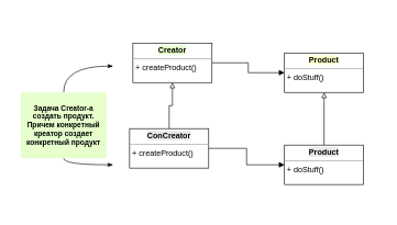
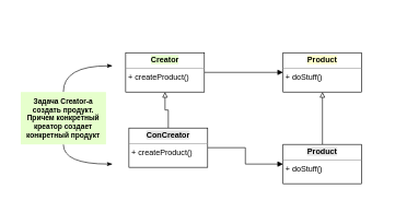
- <mxCell id="4" value="&lt;p style=&quot;margin:0px;margin-top:4px;text-align:center;&quot;&gt;&lt;b style=&quot;background-color: rgb(230, 255, 204);&quot;&gt;Creator&lt;/b&gt;&lt;/p&gt;&lt;hr size=&quot;1&quot;&gt;&lt;p style=&quot;margin:0px;margin-left:4px;&quot;&gt;+ createProduct()&lt;/p&gt;" style="verticalAlign=top;align=left;overflow=fill;fontSize=12;fontFamily=Helvetica;html=1;" parent="1" vertex="1"><mxGeometry x="201" y="65" width="120" height="60" as="geometry" /></mxCell>
+ <mxCell id="4" value="&lt;p style=&quot;margin:0px;margin-top:4px;text-align:center;&quot;&gt;&lt;b style=&quot;background-color: rgb(230, 255, 204);&quot;&gt;Creator&lt;/b&gt;&lt;/p&gt;&lt;hr size=&quot;1&quot;&gt;&lt;p style=&quot;margin:0px;margin-left:4px;&quot;&gt;+ createProduct()&lt;/p&gt;" style="verticalAlign=top;align=left;overflow=fill;fontSize=12;fontFamily=Helvetica;html=1;" parent="1" vertex="1"><mxGeometry x="191" y="80" width="120" height="60" as="geometry" /></mxCell>
- <mxCell id="13" value="Задача Creator-а создать продукт. Причем конкретный креатор создает конкретный продукт" style="text;html=1;strokeColor=none;fillColor=#E6FFCC;align=center;verticalAlign=middle;whiteSpace=wrap;rounded=0;fontSize=11;fontStyle=1" parent="1" vertex="1"><mxGeometry x="31" y="140" width="130" height="100" as="geometry" /></mxCell>
+ <mxCell id="13" value="Задача Creator-а создать продукт. Причем конкретный креатор создает конкретный продукт" style="text;html=1;strokeColor=none;fillColor=#E6FFCC;align=center;verticalAlign=middle;whiteSpace=wrap;rounded=0;fontSize=11;fontStyle=1" parent="1" vertex="1"><mxGeometry x="31" y="140" width="130" height="80" as="geometry" /></mxCell>
